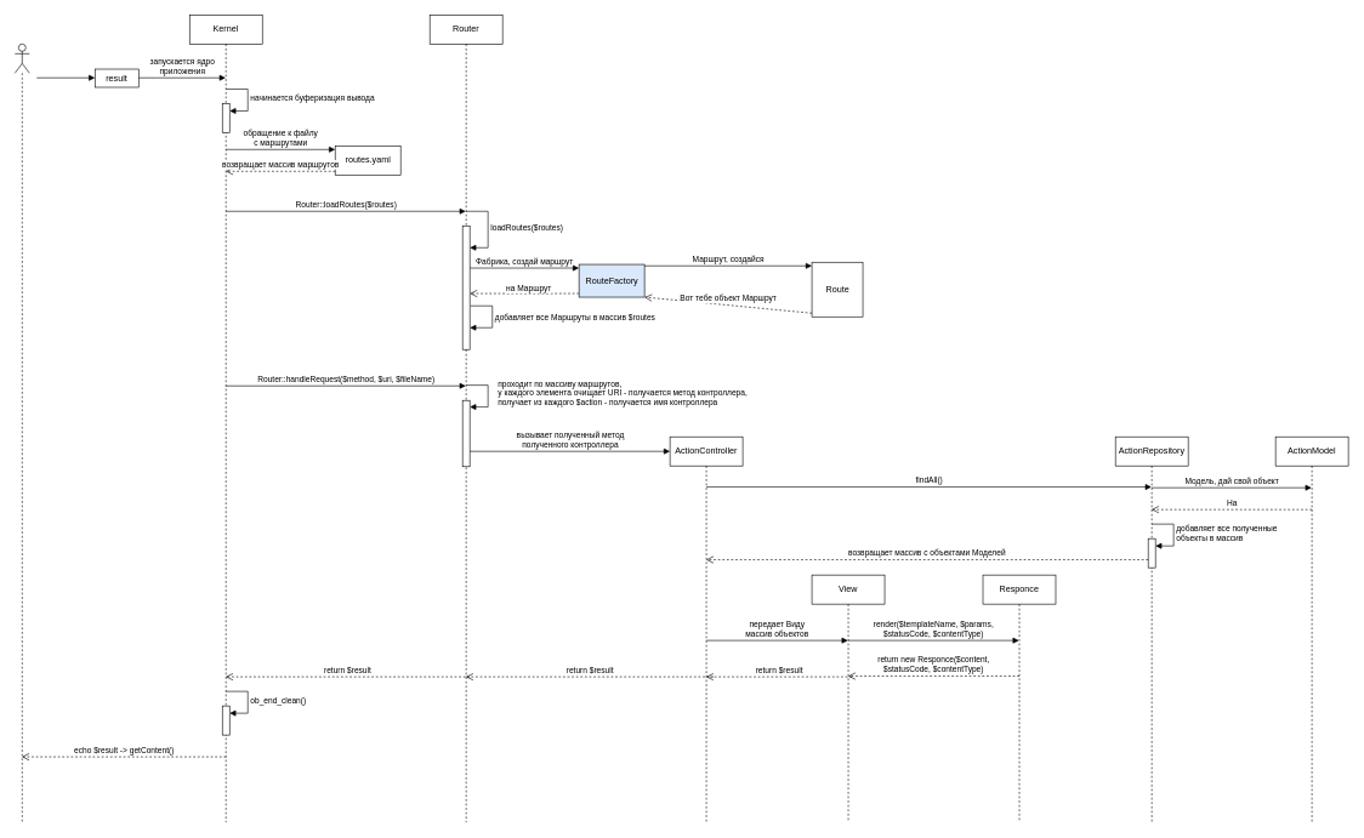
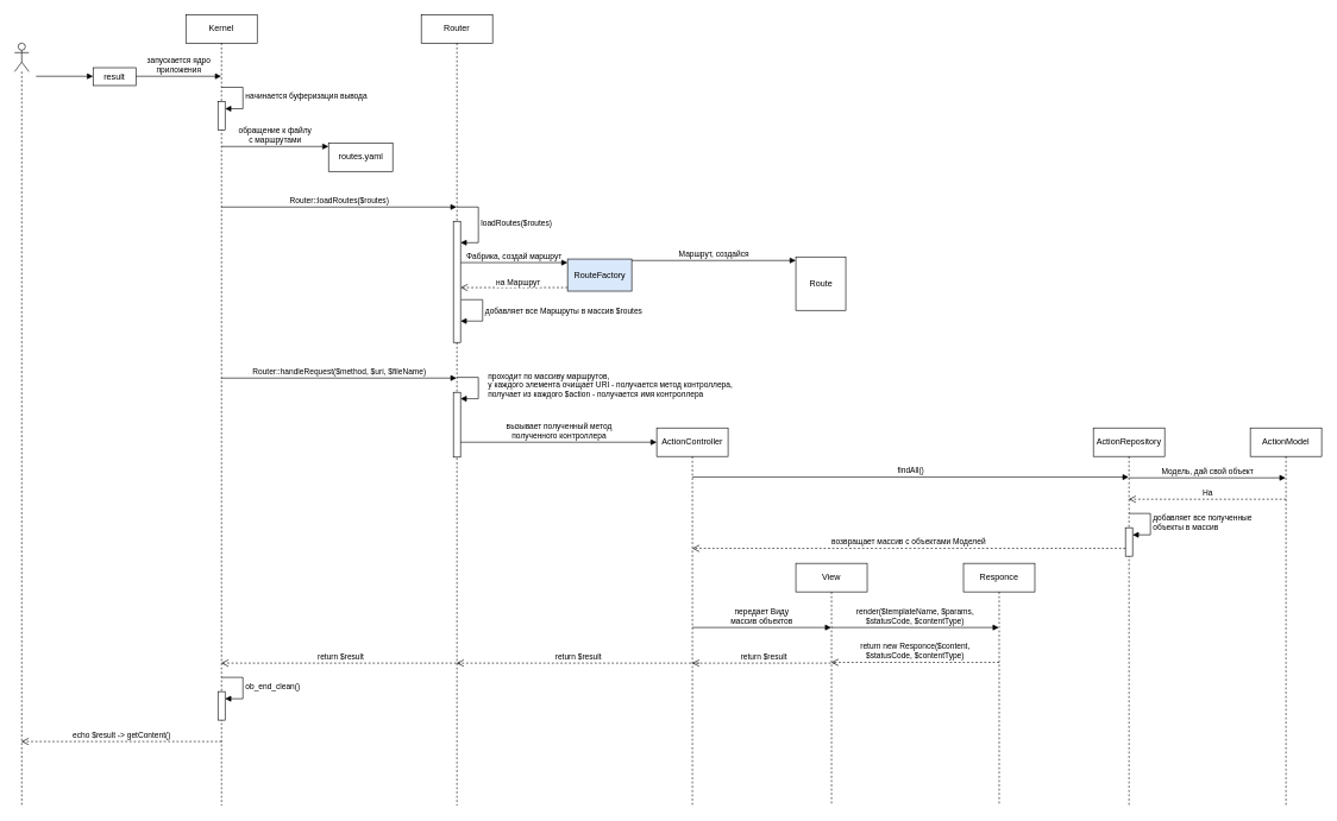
- <mxCell id="12" value="возвращает массив маршрутов" style="html=1;verticalAlign=bottom;endArrow=open;dashed=1;endSize=8;curved=0;rounded=0;exitX=0;exitY=1;exitDx=0;exitDy=-5;" parent="1" source="10" target="4" edge="1"><mxGeometry relative="1" as="geometry"><mxPoint x="310" y="275" as="targetPoint" /></mxGeometry></mxCell>
- <mxCell id="22" value="Вот тебе объект Маршрут" style="html=1;verticalAlign=bottom;endArrow=open;dashed=1;endSize=8;curved=0;rounded=0;exitX=0;exitY=1;exitDx=0;exitDy=-5;" parent="1" source="20" target="16" edge="1"><mxGeometry relative="1" as="geometry"><mxPoint x="885" y="435" as="targetPoint" /></mxGeometry></mxCell>
